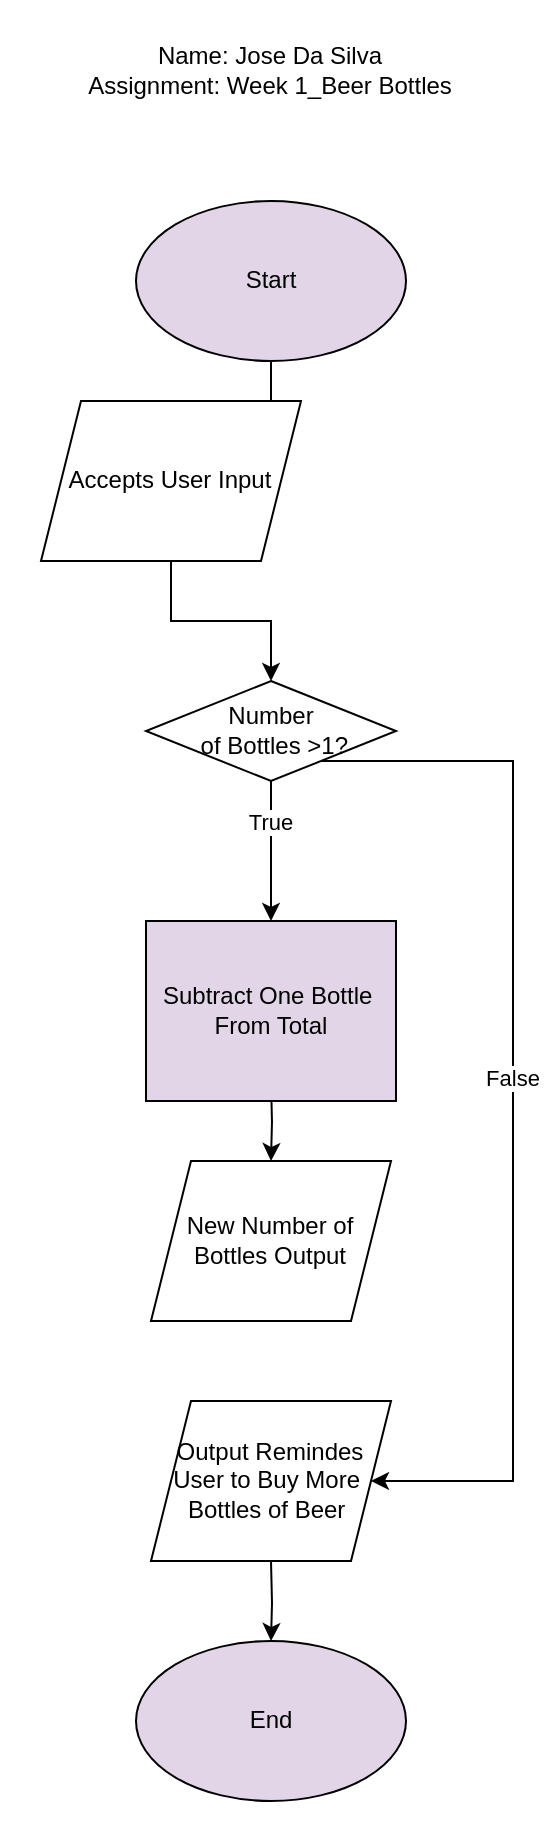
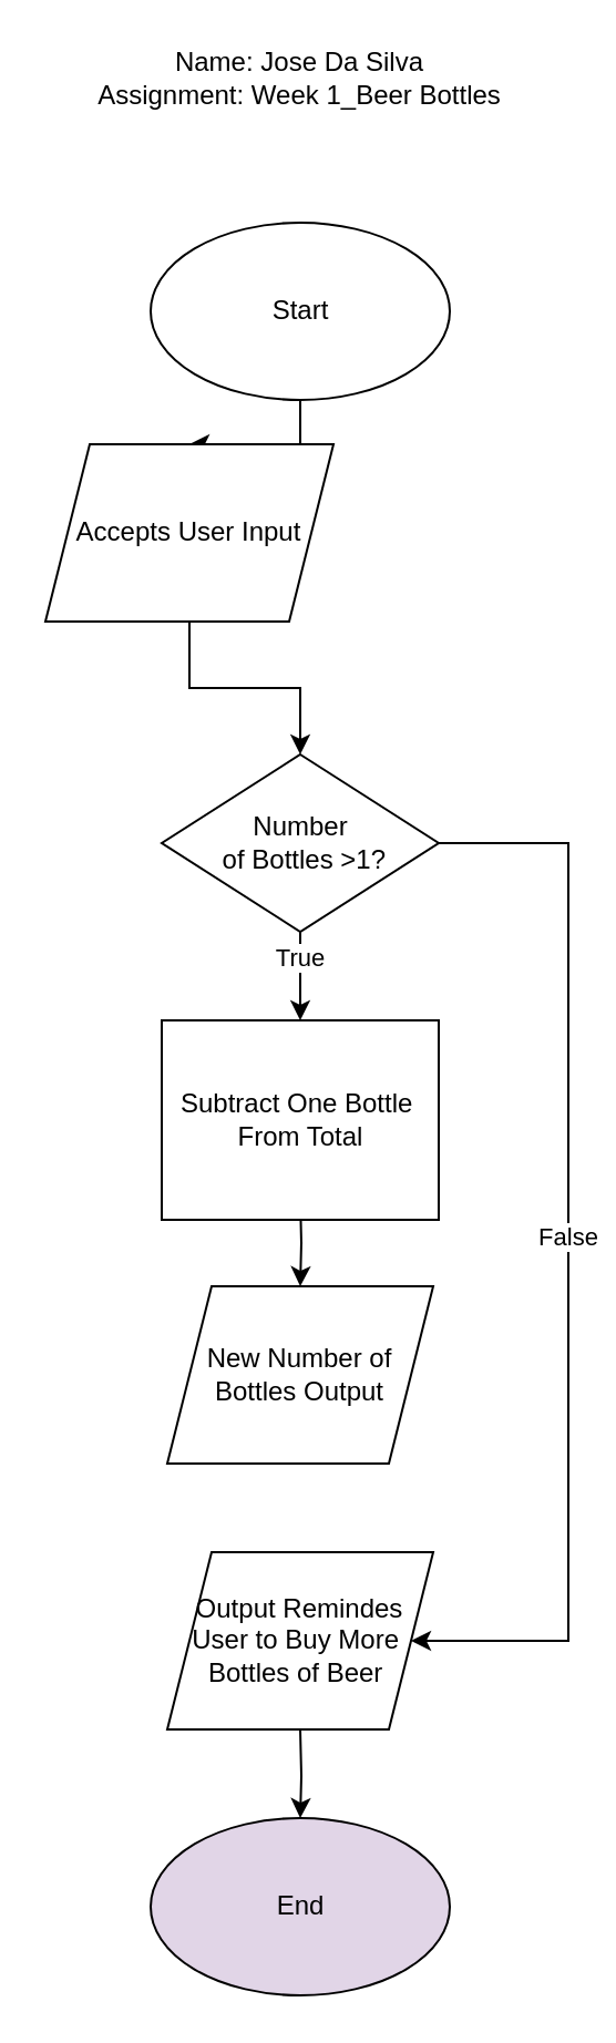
- <mxCell id="3" value="Start" style="ellipse;whiteSpace=wrap;html=1;fillColor=#e1d5e7;" vertex="1" parent="1"><mxGeometry x="67.5" y="100" width="135" height="80" as="geometry" /></mxCell>
+ <mxCell id="3" value="Start" style="ellipse;whiteSpace=wrap;html=1;" vertex="1" parent="1"><mxGeometry x="67.5" y="100" width="135" height="80" as="geometry" /></mxCell>
- <mxCell id="2" style="edgeStyle=orthogonalEdgeStyle;rounded=0;orthogonalLoop=1;jettySize=auto;html=1;entryX=0.5;entryY=0;entryDx=0;entryDy=0;endArrow=none;" edge="1" parent="1" source="3" target="5"><mxGeometry relative="1" as="geometry" /></mxCell>
+ <mxCell id="2" style="edgeStyle=orthogonalEdgeStyle;rounded=0;orthogonalLoop=1;jettySize=auto;html=1;entryX=0.5;entryY=0;entryDx=0;entryDy=0;" edge="1" parent="1" source="3" target="5"><mxGeometry relative="1" as="geometry" /></mxCell>
- <mxCell id="11" value="Number&lt;div&gt;&amp;nbsp;of Bottles &amp;gt;1?&lt;/div&gt;" style="rhombus;whiteSpace=wrap;html=1;" vertex="1" parent="1"><mxGeometry x="72.5" y="340" width="125" height="50" as="geometry" /></mxCell>
+ <mxCell id="11" value="Number&lt;div&gt;&amp;nbsp;of Bottles &amp;gt;1?&lt;/div&gt;" style="rhombus;whiteSpace=wrap;html=1;" vertex="1" parent="1"><mxGeometry x="72.5" y="340" width="125" height="80" as="geometry" /></mxCell>
- <mxCell id="17" value="Subtract One Bottle&amp;nbsp;&lt;div&gt;From Total&lt;/div&gt;" style="rounded=0;whiteSpace=wrap;html=1;fillColor=#e1d5e7;" vertex="1" parent="1"><mxGeometry x="72.5" y="460" width="125" height="90" as="geometry" /></mxCell>
+ <mxCell id="17" value="Subtract One Bottle&amp;nbsp;&lt;div&gt;From Total&lt;/div&gt;" style="rounded=0;whiteSpace=wrap;html=1;" vertex="1" parent="1"><mxGeometry x="72.5" y="460" width="125" height="90" as="geometry" /></mxCell>
